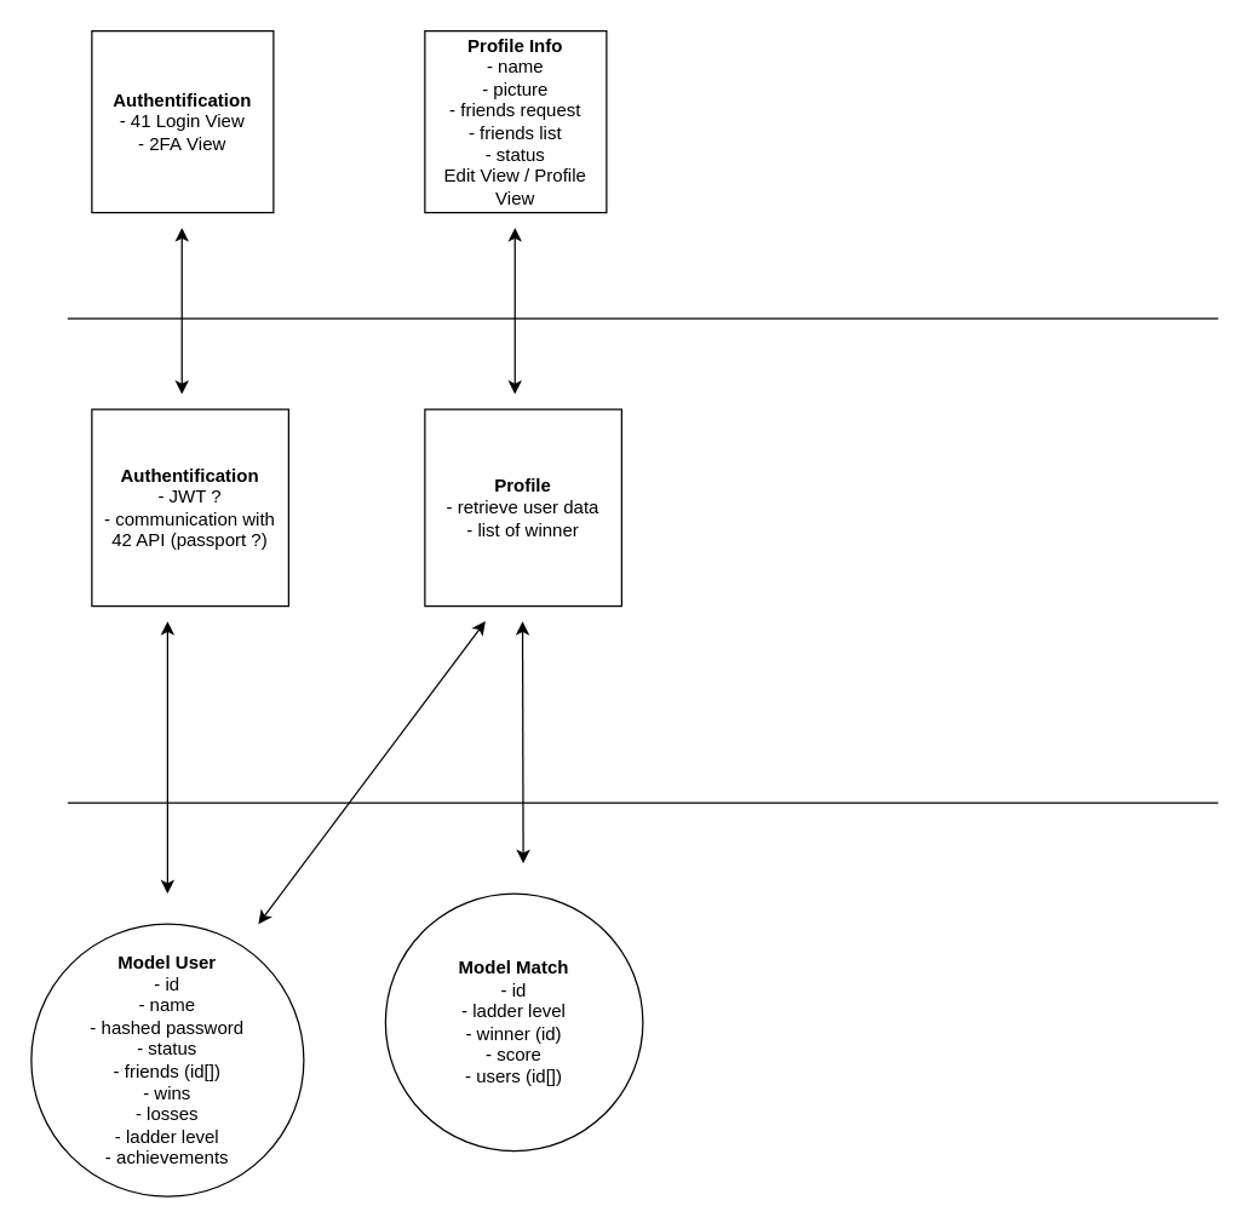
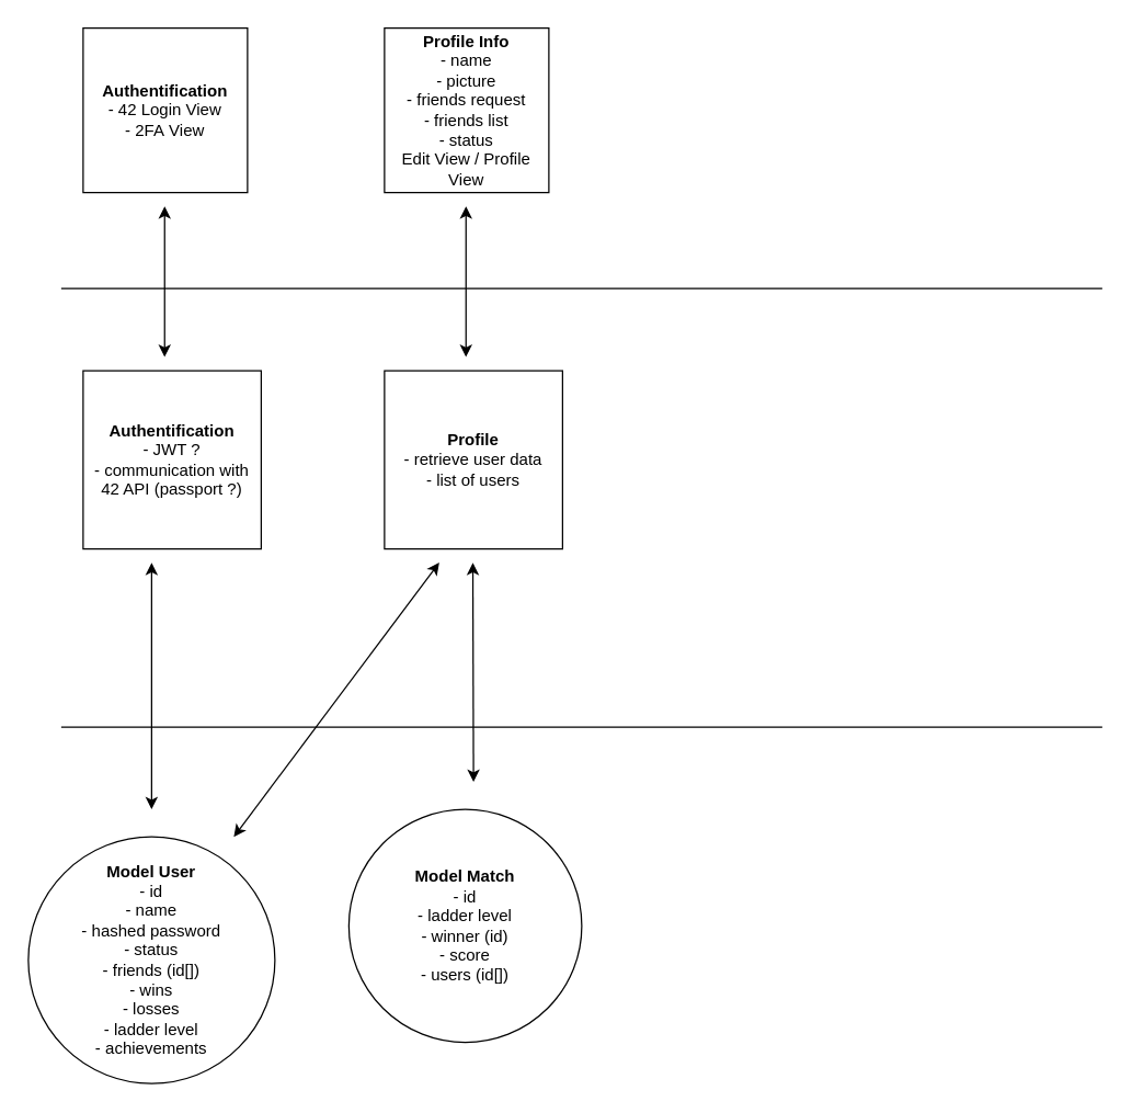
- <mxCell id="2" value="&lt;b&gt;Authentification&lt;/b&gt;&lt;br&gt;- 41 Login View&lt;br&gt;- 2FA&amp;nbsp;View" style="whiteSpace=wrap;html=1;aspect=fixed;" vertex="1" parent="1"><mxGeometry x="60" y="20" width="120" height="120" as="geometry" /></mxCell>
+ <mxCell id="2" value="&lt;b&gt;Authentification&lt;/b&gt;&lt;br&gt;- 42 Login View&lt;br&gt;- 2FA&amp;nbsp;View" style="whiteSpace=wrap;html=1;aspect=fixed;" vertex="1" parent="1"><mxGeometry x="60" y="20" width="120" height="120" as="geometry" /></mxCell>
- <mxCell id="10" value="&lt;b&gt;Profile&lt;/b&gt;&lt;br&gt;- retrieve user data&lt;br&gt;- list of winner" style="whiteSpace=wrap;html=1;aspect=fixed;" vertex="1" parent="1"><mxGeometry x="280" y="270" width="130" height="130" as="geometry" /></mxCell>
+ <mxCell id="10" value="&lt;b&gt;Profile&lt;/b&gt;&lt;br&gt;- retrieve user data&lt;br&gt;- list of users" style="whiteSpace=wrap;html=1;aspect=fixed;" vertex="1" parent="1"><mxGeometry x="280" y="270" width="130" height="130" as="geometry" /></mxCell>
